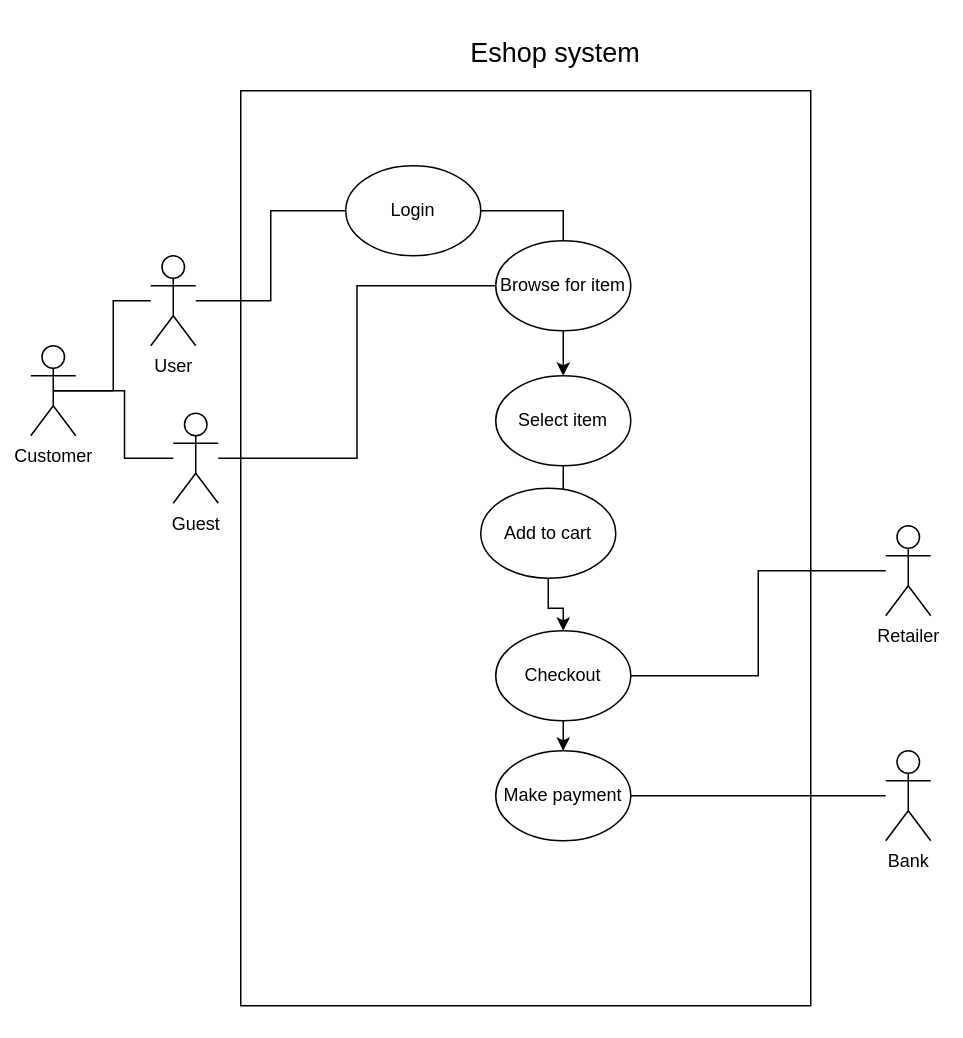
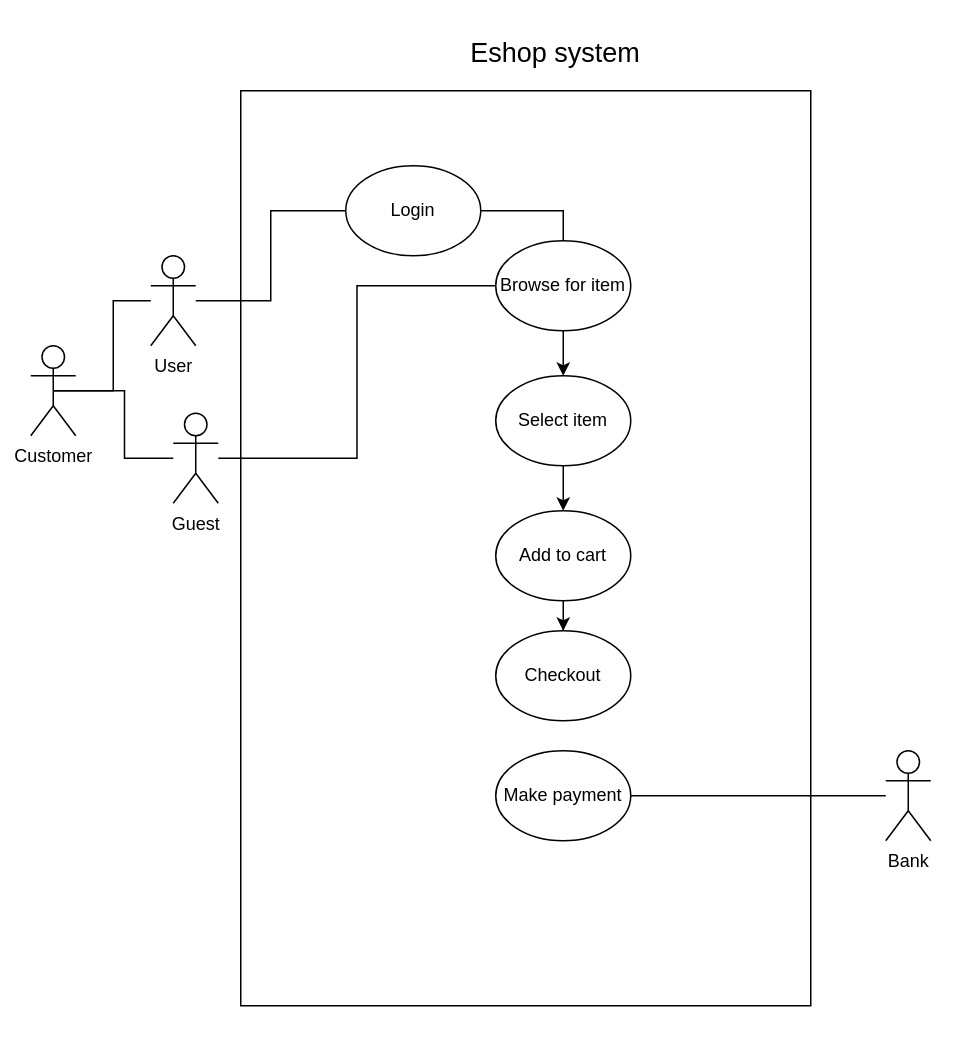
- <mxCell id="17" value="Add to cart" style="ellipse;whiteSpace=wrap;html=1;" parent="1" vertex="1"><mxGeometry x="320" y="325" width="90" height="60" as="geometry" /></mxCell>
+ <mxCell id="17" value="Add to cart" style="ellipse;whiteSpace=wrap;html=1;" parent="1" vertex="1"><mxGeometry x="330" y="340" width="90" height="60" as="geometry" /></mxCell>
- <mxCell id="24" value="Retailer" style="shape=umlActor;verticalLabelPosition=bottom;verticalAlign=top;html=1;outlineConnect=0;" parent="1" vertex="1"><mxGeometry x="590" y="350" width="30" height="60" as="geometry" /></mxCell>
- <mxCell id="23" style="edgeStyle=orthogonalEdgeStyle;rounded=0;orthogonalLoop=1;jettySize=auto;html=1;entryX=1;entryY=0.5;entryDx=0;entryDy=0;endArrow=none;endFill=0;" parent="1" source="24" target="19" edge="1"><mxGeometry relative="1" as="geometry" /></mxCell>
- <mxCell id="18" style="edgeStyle=orthogonalEdgeStyle;rounded=0;orthogonalLoop=1;jettySize=auto;html=1;" parent="1" source="19" target="20" edge="1"><mxGeometry relative="1" as="geometry" /></mxCell>
